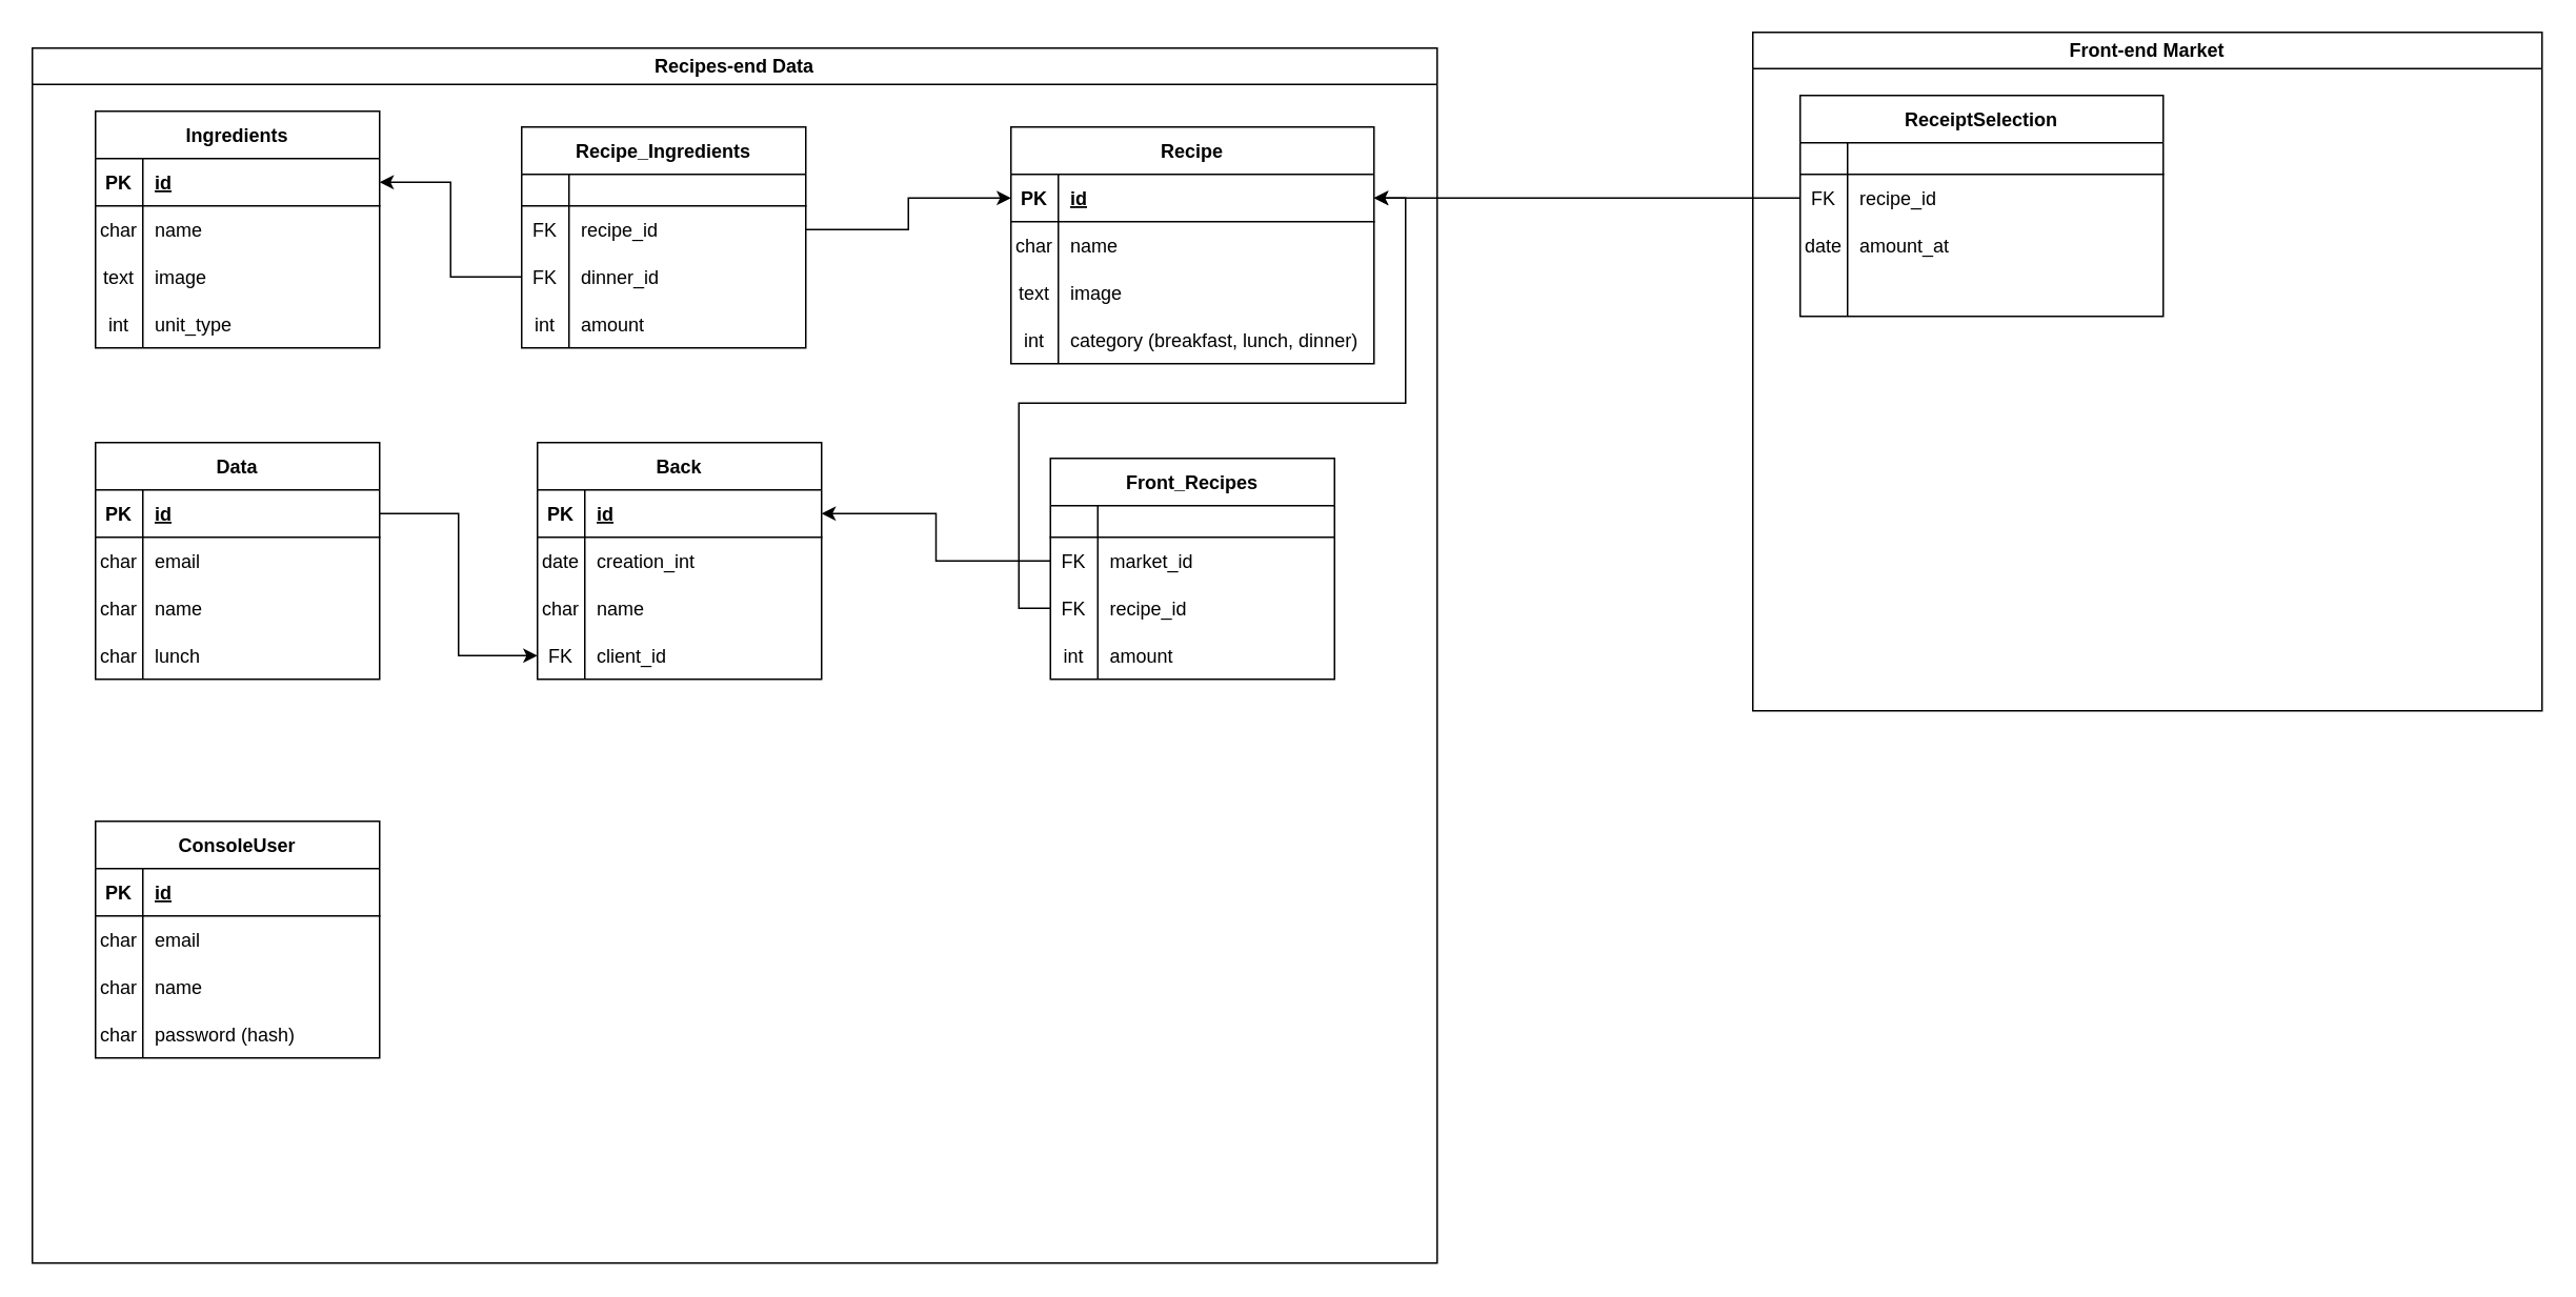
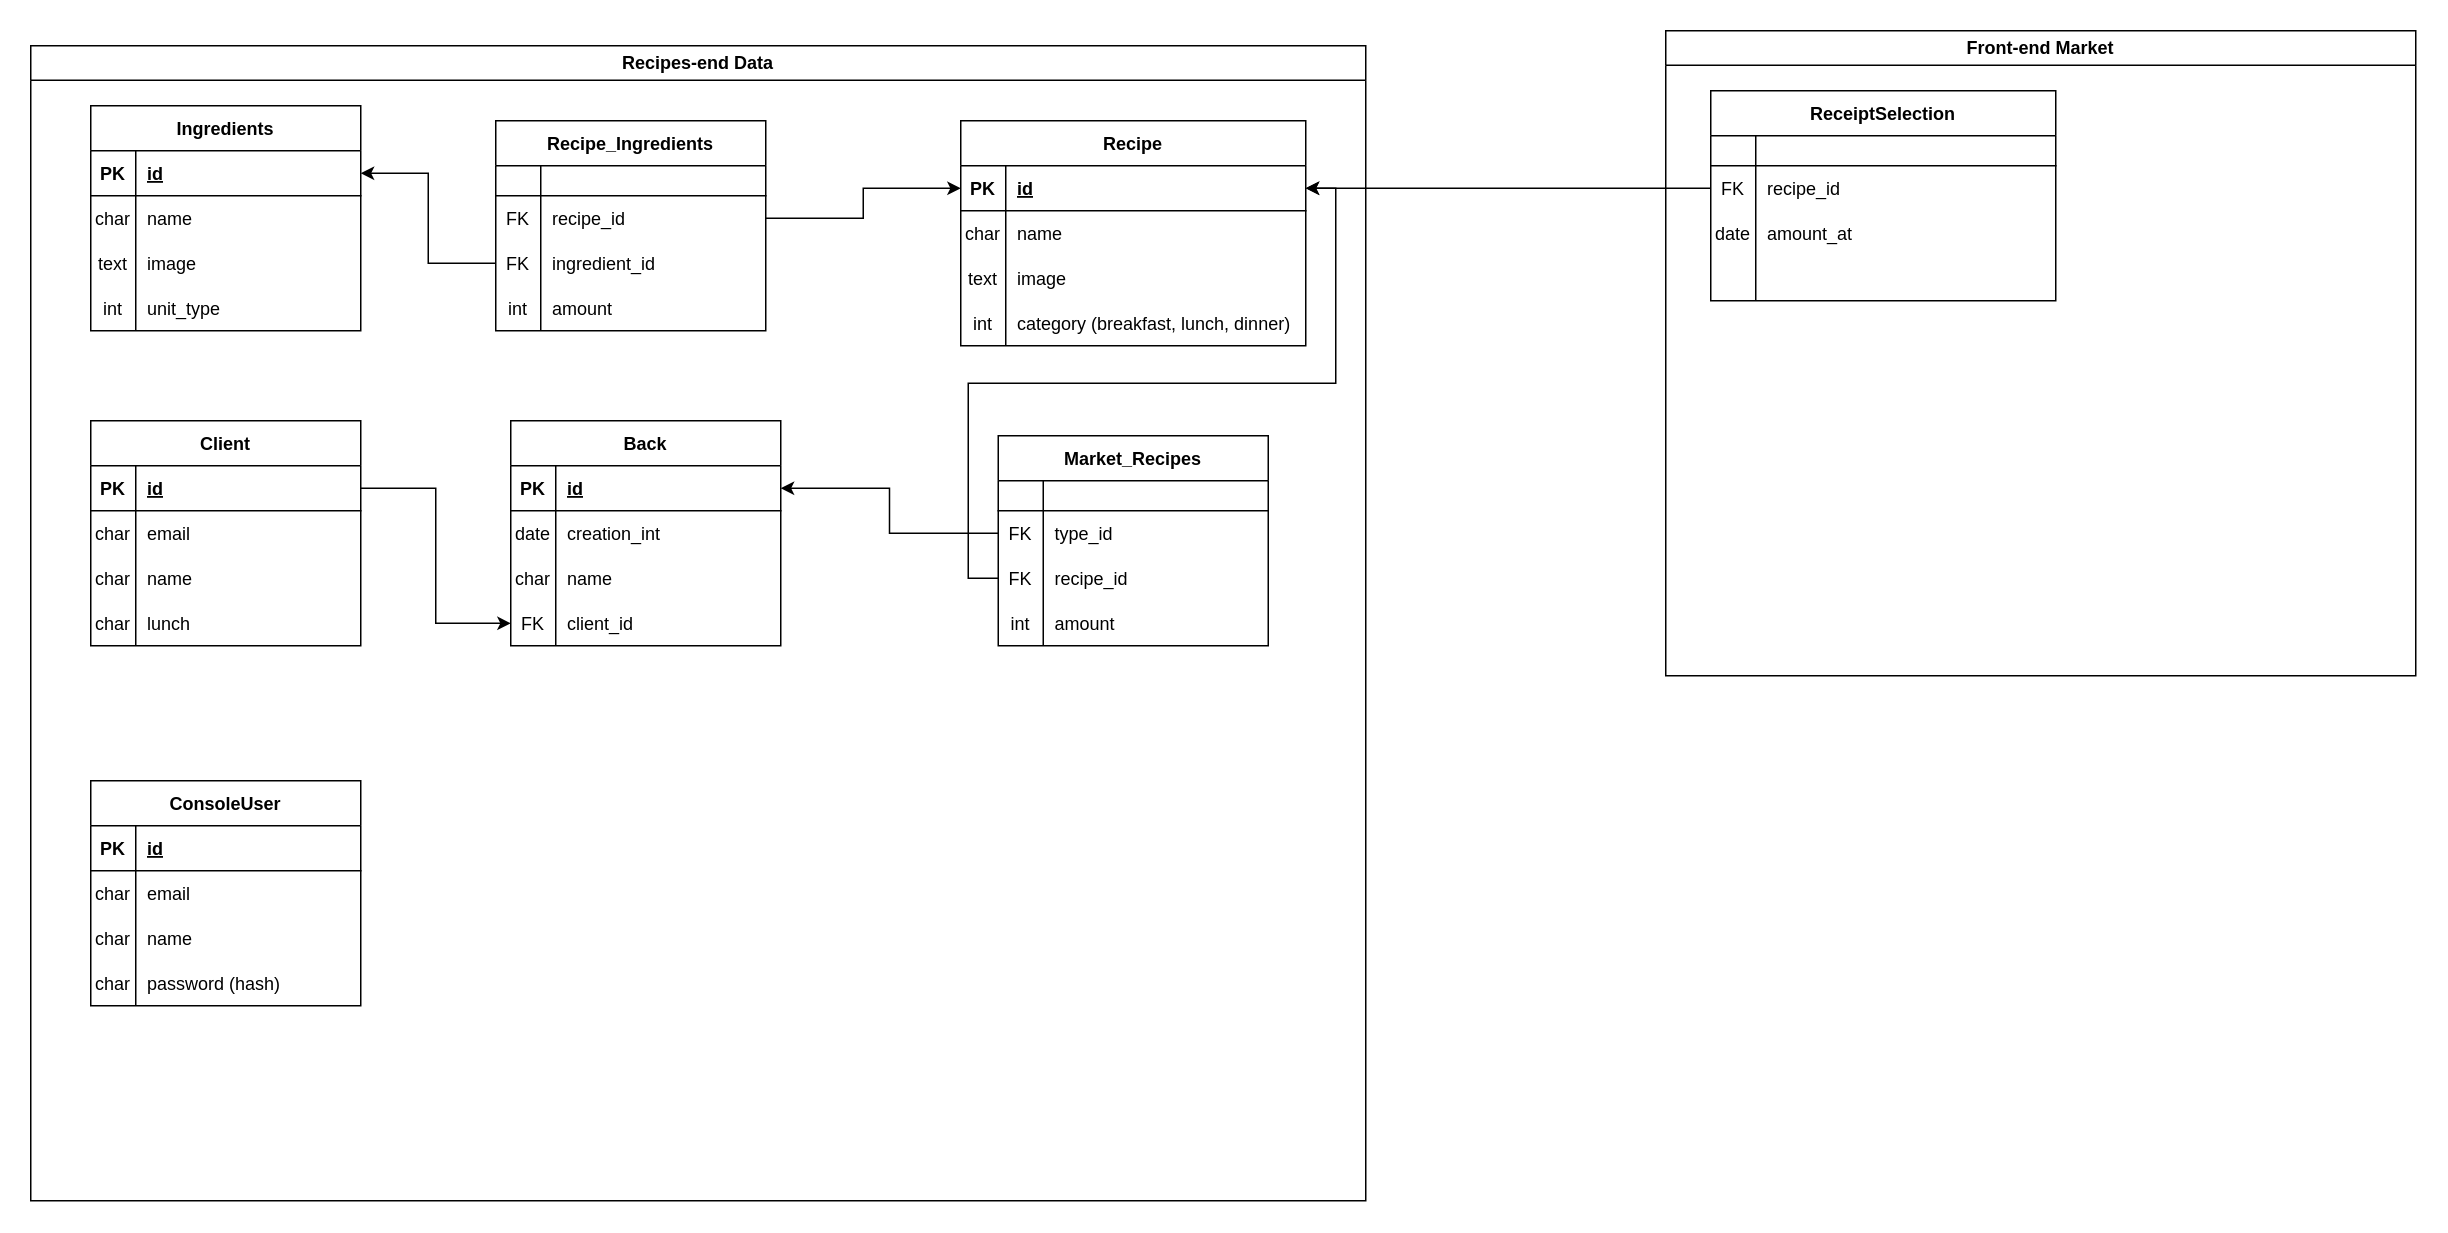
- <mxCell id="52" value="dinner_id" style="shape=partialRectangle;connectable=0;fillColor=none;top=0;left=0;bottom=0;right=0;align=left;spacingLeft=6;overflow=hidden;" vertex="1" parent="50"><mxGeometry x="30" width="150" height="30" as="geometry"><mxRectangle width="150" height="30" as="alternateBounds" /></mxGeometry></mxCell>
+ <mxCell id="52" value="ingredient_id" style="shape=partialRectangle;connectable=0;fillColor=none;top=0;left=0;bottom=0;right=0;align=left;spacingLeft=6;overflow=hidden;" vertex="1" parent="50"><mxGeometry x="30" width="150" height="30" as="geometry"><mxRectangle width="150" height="30" as="alternateBounds" /></mxGeometry></mxCell>
- <mxCell id="82" value="Data" style="shape=table;startSize=30;container=1;collapsible=1;childLayout=tableLayout;fixedRows=1;rowLines=0;fontStyle=1;align=center;resizeLast=1;" vertex="1" parent="16"><mxGeometry x="40" y="250" width="180" height="150" as="geometry" /></mxCell>
+ <mxCell id="82" value="Client" style="shape=table;startSize=30;container=1;collapsible=1;childLayout=tableLayout;fixedRows=1;rowLines=0;fontStyle=1;align=center;resizeLast=1;" vertex="1" parent="16"><mxGeometry x="40" y="250" width="180" height="150" as="geometry" /></mxCell>
- <mxCell id="69" value="Front_Recipes" style="shape=table;startSize=30;container=1;collapsible=1;childLayout=tableLayout;fixedRows=1;rowLines=0;fontStyle=1;align=center;resizeLast=1;" vertex="1" parent="16"><mxGeometry x="645" y="260" width="180" height="140" as="geometry" /></mxCell>
+ <mxCell id="69" value="Market_Recipes" style="shape=table;startSize=30;container=1;collapsible=1;childLayout=tableLayout;fixedRows=1;rowLines=0;fontStyle=1;align=center;resizeLast=1;" vertex="1" parent="16"><mxGeometry x="645" y="260" width="180" height="140" as="geometry" /></mxCell>
- <mxCell id="75" value="market_id" style="shape=partialRectangle;connectable=0;fillColor=none;top=0;left=0;bottom=0;right=0;align=left;spacingLeft=6;overflow=hidden;" vertex="1" parent="73"><mxGeometry x="30" width="150" height="30" as="geometry"><mxRectangle width="150" height="30" as="alternateBounds" /></mxGeometry></mxCell>
+ <mxCell id="75" value="type_id" style="shape=partialRectangle;connectable=0;fillColor=none;top=0;left=0;bottom=0;right=0;align=left;spacingLeft=6;overflow=hidden;" vertex="1" parent="73"><mxGeometry x="30" width="150" height="30" as="geometry"><mxRectangle width="150" height="30" as="alternateBounds" /></mxGeometry></mxCell>
